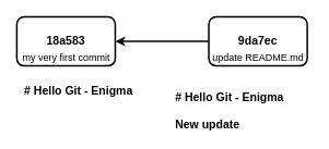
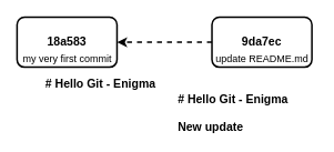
- <mxCell id="4" value="" style="endArrow=classic;html=1;entryX=1;entryY=0.5;entryDx=0;entryDy=0;exitX=0;exitY=0.5;exitDx=0;exitDy=0;strokeWidth=2;strokeColor=#000000;" edge="1" parent="1" source="2" target="3"><mxGeometry width="50" height="50" relative="1" as="geometry"><mxPoint x="210" y="80" as="sourcePoint" /><mxPoint x="280" y="30" as="targetPoint" /></mxGeometry></mxCell>
+ <mxCell id="4" value="" style="endArrow=classic;html=1;entryX=1;entryY=0.5;entryDx=0;entryDy=0;exitX=0;exitY=0.5;exitDx=0;exitDy=0;strokeWidth=2;strokeColor=#000000;dashed=1;" edge="1" parent="1" source="2" target="3"><mxGeometry width="50" height="50" relative="1" as="geometry"><mxPoint x="210" y="80" as="sourcePoint" /><mxPoint x="280" y="30" as="targetPoint" /></mxGeometry></mxCell>
- <mxCell id="5" value="&lt;font color=&quot;#000000&quot; style=&quot;font-size: 14px&quot;&gt;&lt;b&gt;# Hello Git - Enigma&lt;/b&gt;&lt;/font&gt;" style="text;html=1;align=center;verticalAlign=middle;resizable=0;points=[];autosize=1;strokeColor=none;fillColor=none;" vertex="1" parent="1"><mxGeometry x="20" y="100" width="150" height="20" as="geometry" /></mxCell>
+ <mxCell id="5" value="&lt;font color=&quot;#000000&quot; style=&quot;font-size: 14px&quot;&gt;&lt;b&gt;# Hello Git - Enigma&lt;/b&gt;&lt;/font&gt;" style="text;html=1;align=center;verticalAlign=middle;resizable=0;points=[];autosize=1;strokeColor=none;fillColor=none;" vertex="1" parent="1"><mxGeometry x="45" y="90" width="150" height="20" as="geometry" /></mxCell>
